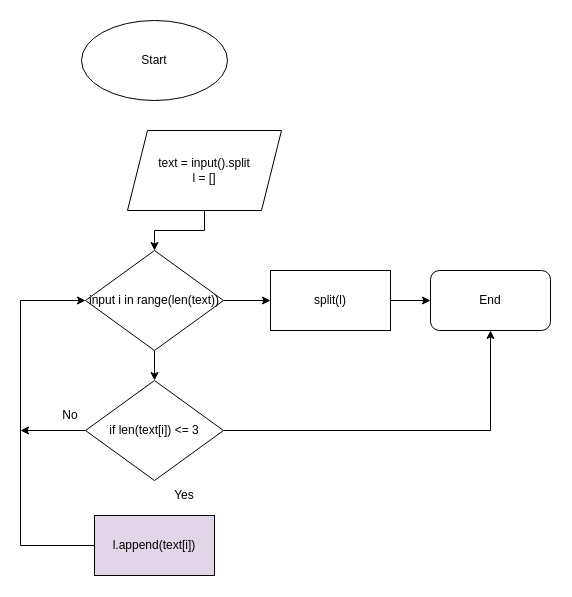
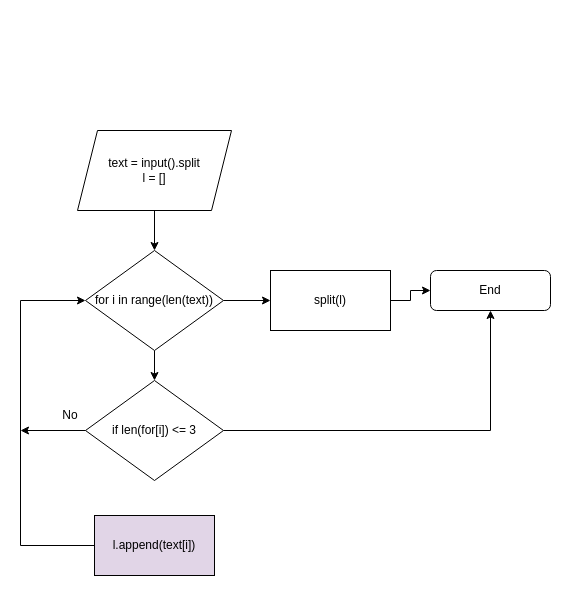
- <mxCell id="4" value="Start" style="ellipse;whiteSpace=wrap;html=1;" vertex="1" parent="1"><mxGeometry x="81" y="20" width="146" height="80" as="geometry" /></mxCell>
- <mxCell id="3" value="text = input().split&lt;br&gt;l = []" style="shape=parallelogram;perimeter=parallelogramPerimeter;whiteSpace=wrap;html=1;fixedSize=1;" vertex="1" parent="1"><mxGeometry x="127" y="130" width="154" height="80" as="geometry" /></mxCell>
+ <mxCell id="3" value="text = input().split&lt;br&gt;l = []" style="shape=parallelogram;perimeter=parallelogramPerimeter;whiteSpace=wrap;html=1;fixedSize=1;" vertex="1" parent="1"><mxGeometry x="77" y="130" width="154" height="80" as="geometry" /></mxCell>
- <mxCell id="7" value="input i in range(len(text))" style="rhombus;whiteSpace=wrap;html=1;" vertex="1" parent="1"><mxGeometry x="85" y="250" width="138" height="100" as="geometry" /></mxCell>
+ <mxCell id="7" value="for i in range(len(text))" style="rhombus;whiteSpace=wrap;html=1;" vertex="1" parent="1"><mxGeometry x="85" y="250" width="138" height="100" as="geometry" /></mxCell>
- <mxCell id="17" value="End" style="rounded=1;whiteSpace=wrap;html=1;" vertex="1" parent="1"><mxGeometry x="430" y="270" width="120" height="60" as="geometry" /></mxCell>
+ <mxCell id="17" value="End" style="rounded=1;whiteSpace=wrap;html=1;" vertex="1" parent="1"><mxGeometry x="430" y="270" width="120" height="40" as="geometry" /></mxCell>
- <mxCell id="9" value="if len(text[i]) &amp;lt;= 3" style="rhombus;whiteSpace=wrap;html=1;" vertex="1" parent="1"><mxGeometry x="85" y="380" width="138" height="100" as="geometry" /></mxCell>
+ <mxCell id="9" value="if len(for[i]) &amp;lt;= 3" style="rhombus;whiteSpace=wrap;html=1;" vertex="1" parent="1"><mxGeometry x="85" y="380" width="138" height="100" as="geometry" /></mxCell>
- <mxCell id="13" value="Yes" style="text;html=1;strokeColor=none;fillColor=none;align=center;verticalAlign=middle;whiteSpace=wrap;rounded=0;" vertex="1" parent="1"><mxGeometry x="154" y="480" width="60" height="30" as="geometry" /></mxCell>
